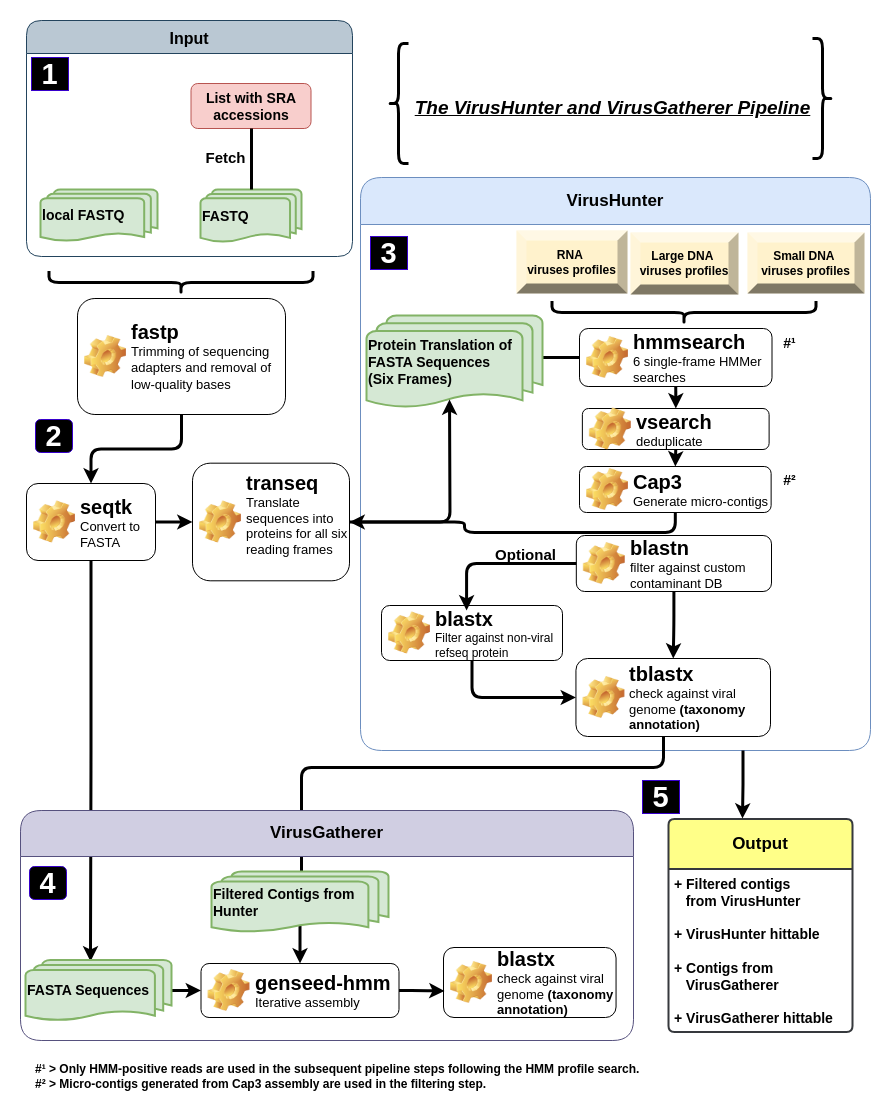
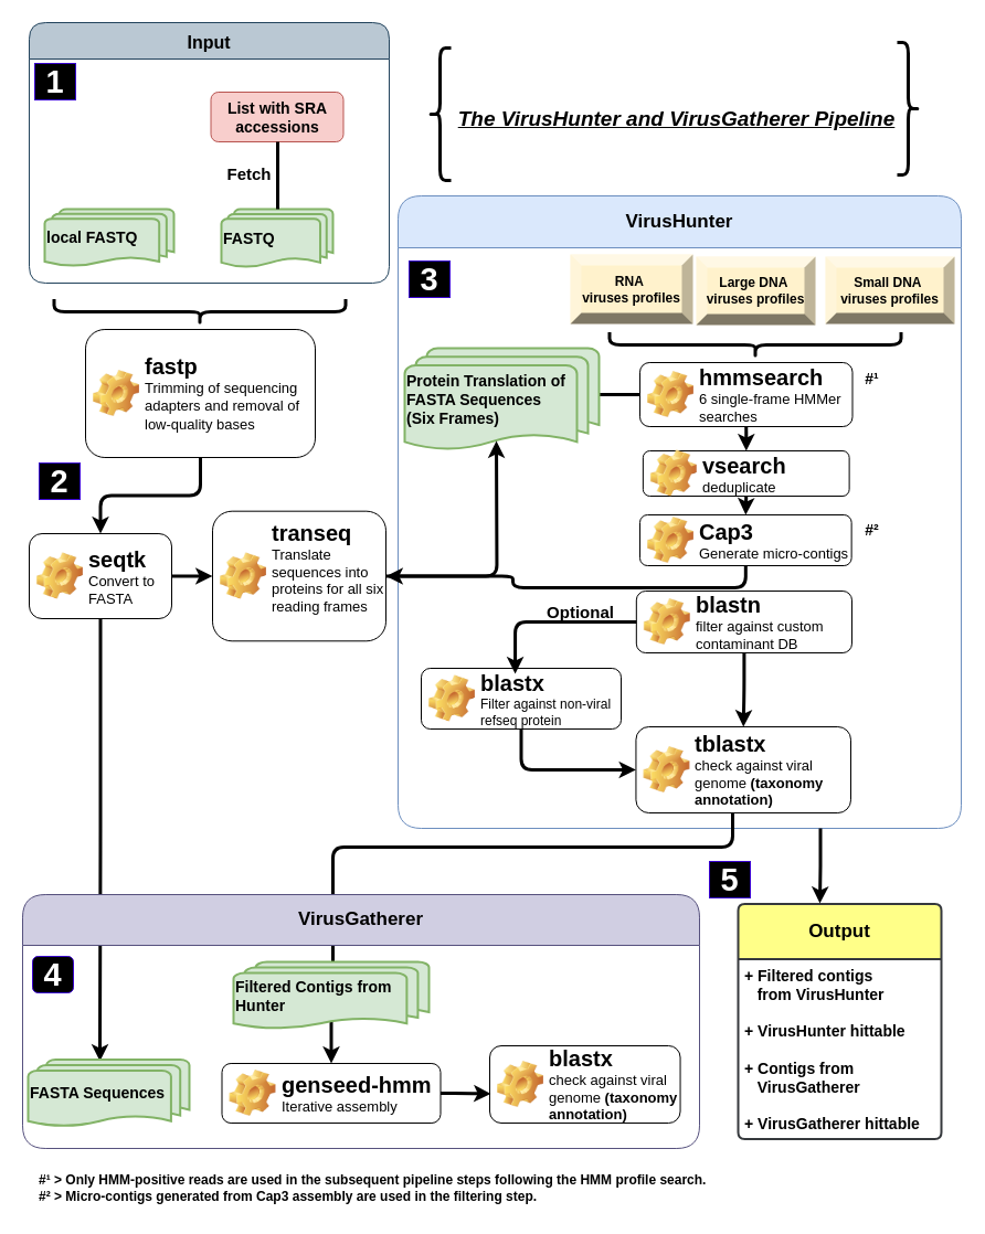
- <mxCell id="57" value="&lt;font style=&quot;font-size: 29px;&quot;&gt;&lt;b&gt;2&lt;/b&gt;&lt;/font&gt;" style="html=1;whiteSpace=wrap;container=1;recursiveResize=0;collapsible=0;fillColor=#000000;strokeColor=#3700CC;fontColor=#ffffff;rounded=1;" vertex="1" parent="1"><mxGeometry x="35" y="419" width="37" height="33" as="geometry" /></mxCell>
+ <mxCell id="57" value="&lt;font style=&quot;font-size: 29px;&quot;&gt;&lt;b&gt;2&lt;/b&gt;&lt;/font&gt;" style="html=1;whiteSpace=wrap;container=1;recursiveResize=0;collapsible=0;fillColor=#000000;strokeColor=#3700CC;fontColor=#ffffff;" vertex="1" parent="1"><mxGeometry x="35" y="419" width="37" height="33" as="geometry" /></mxCell>
- <mxCell id="42" style="edgeStyle=orthogonalEdgeStyle;rounded=1;orthogonalLoop=1;jettySize=auto;html=1;exitX=1;exitY=0.5;exitDx=0;exitDy=0;exitPerimeter=0;entryX=0;entryY=0.5;entryDx=0;entryDy=0;labelBackgroundColor=none;fontColor=default;strokeWidth=3;" edge="1" parent="41" source="43" target="44"><mxGeometry relative="1" as="geometry" /></mxCell>
